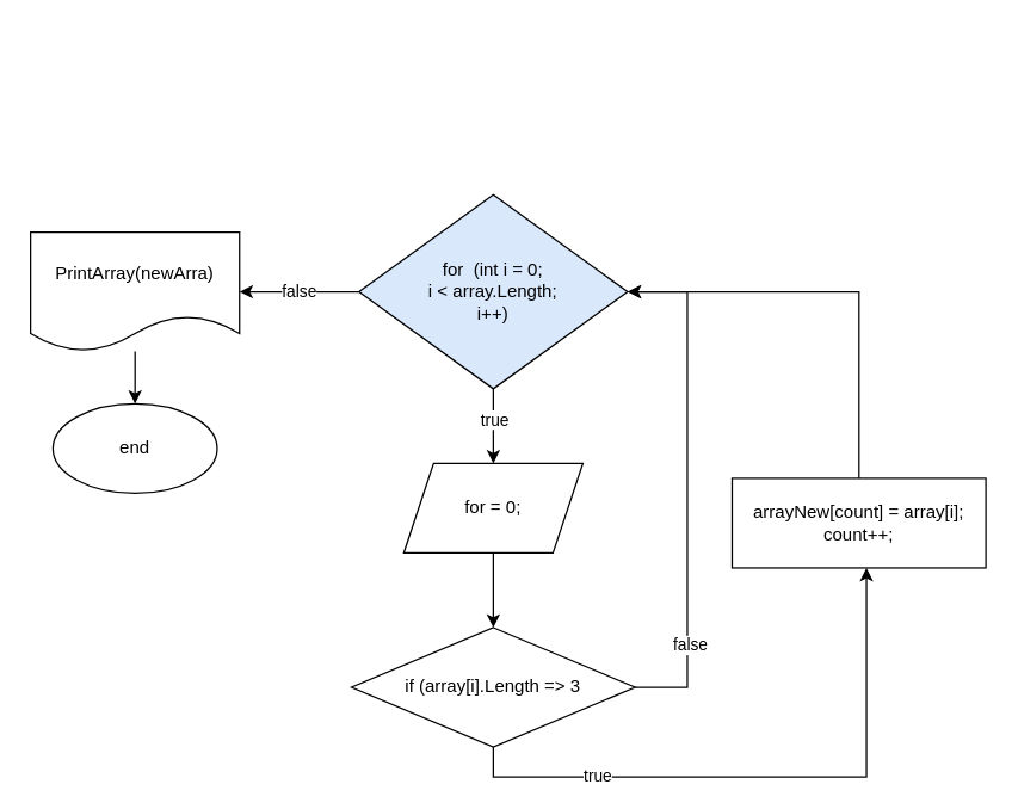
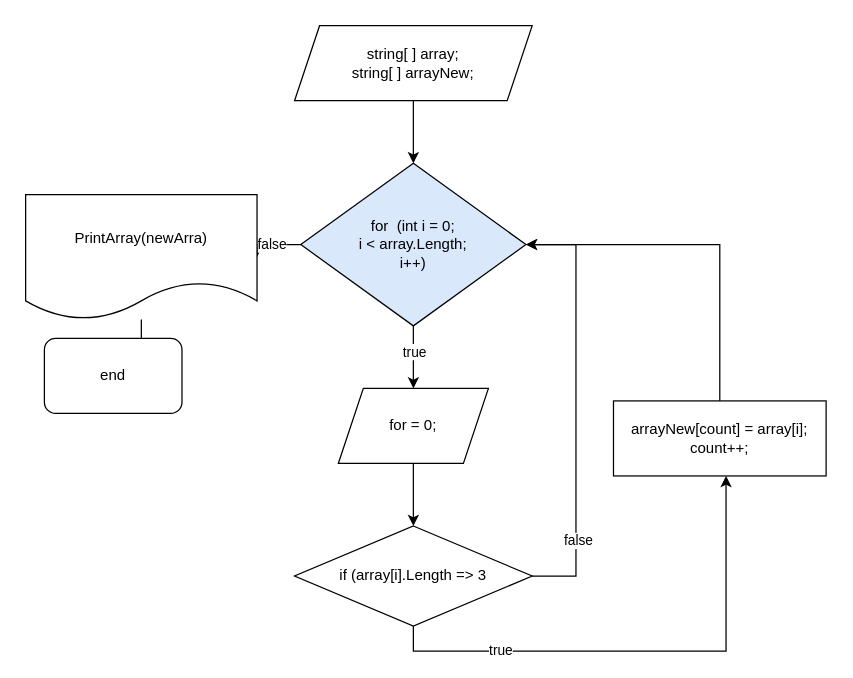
+ <mxCell id="3" value="string[ ] array;&lt;br&gt;string[ ] arrayNew;" style="shape=parallelogram;perimeter=parallelogramPerimeter;whiteSpace=wrap;html=1;fixedSize=1;" vertex="1" parent="1"><mxGeometry x="235" y="20" width="190" height="60" as="geometry" /></mxCell>
+ <mxCell id="2" value="" style="edgeStyle=orthogonalEdgeStyle;rounded=0;orthogonalLoop=1;jettySize=auto;html=1;" edge="1" parent="1" source="3" target="7"><mxGeometry relative="1" as="geometry" /></mxCell>
- <mxCell id="17" value="PrintArray(newArra)" style="shape=document;whiteSpace=wrap;html=1;boundedLbl=1;" vertex="1" parent="1"><mxGeometry x="20" y="155" width="140" height="80" as="geometry" /></mxCell>
+ <mxCell id="17" value="PrintArray(newArra)" style="shape=document;whiteSpace=wrap;html=1;boundedLbl=1;" vertex="1" parent="1"><mxGeometry x="20" y="155" width="185" height="100" as="geometry" /></mxCell>
- <mxCell id="18" value="end" style="ellipse;whiteSpace=wrap;html=1;" vertex="1" parent="1"><mxGeometry x="35" y="270" width="110" height="60" as="geometry" /></mxCell>
+ <mxCell id="18" value="end" style="whiteSpace=wrap;html=1;rounded=1;" vertex="1" parent="1"><mxGeometry x="35" y="270" width="110" height="60" as="geometry" /></mxCell>
